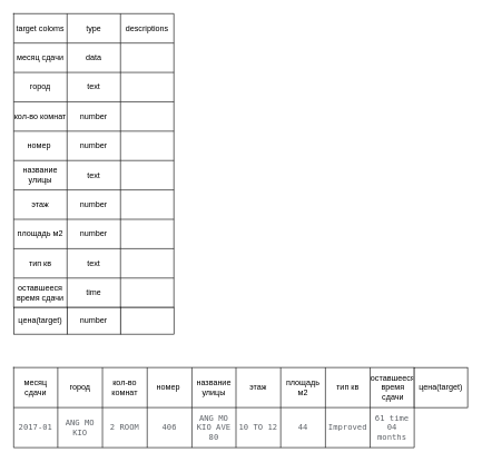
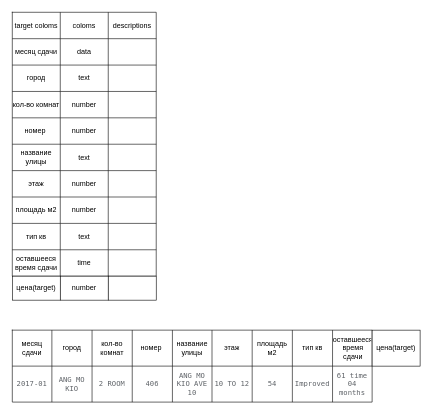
- <mxCell id="5" value="type" style="shape=partialRectangle;html=1;whiteSpace=wrap;connectable=0;overflow=hidden;fillColor=none;top=0;left=0;bottom=0;right=0;pointerEvents=1;" vertex="1" parent="3"><mxGeometry x="80" width="80" height="44" as="geometry"><mxRectangle width="80" height="44" as="alternateBounds" /></mxGeometry></mxCell>
+ <mxCell id="5" value="coloms" style="shape=partialRectangle;html=1;whiteSpace=wrap;connectable=0;overflow=hidden;fillColor=none;top=0;left=0;bottom=0;right=0;pointerEvents=1;" vertex="1" parent="3"><mxGeometry x="80" width="80" height="44" as="geometry"><mxRectangle width="80" height="44" as="alternateBounds" /></mxGeometry></mxCell>
- <mxCell id="59" value="&lt;span style=&quot;color: rgb(95, 99, 104); font-family: &amp;quot;Roboto Mono&amp;quot;, monospace; text-align: left; background-color: rgb(255, 255, 255);&quot;&gt;ANG MO KIO AVE 80&lt;/span&gt;" style="shape=partialRectangle;html=1;whiteSpace=wrap;connectable=0;overflow=hidden;fillColor=none;top=0;left=0;bottom=0;right=0;pointerEvents=1;" vertex="1" parent="54"><mxGeometry x="267" width="66" height="60" as="geometry"><mxRectangle width="66" height="60" as="alternateBounds" /></mxGeometry></mxCell>
+ <mxCell id="59" value="&lt;span style=&quot;color: rgb(95, 99, 104); font-family: &amp;quot;Roboto Mono&amp;quot;, monospace; text-align: left; background-color: rgb(255, 255, 255);&quot;&gt;ANG MO KIO AVE 10&lt;/span&gt;" style="shape=partialRectangle;html=1;whiteSpace=wrap;connectable=0;overflow=hidden;fillColor=none;top=0;left=0;bottom=0;right=0;pointerEvents=1;" vertex="1" parent="54"><mxGeometry x="267" width="66" height="60" as="geometry"><mxRectangle width="66" height="60" as="alternateBounds" /></mxGeometry></mxCell>
- <mxCell id="61" value="&lt;span style=&quot;color: rgb(95, 99, 104); font-family: &amp;quot;Roboto Mono&amp;quot;, monospace; text-align: left; background-color: rgb(255, 255, 255);&quot;&gt;44&lt;/span&gt;" style="shape=partialRectangle;html=1;whiteSpace=wrap;connectable=0;overflow=hidden;fillColor=none;top=0;left=0;bottom=0;right=0;pointerEvents=1;" vertex="1" parent="54"><mxGeometry x="400" width="67" height="60" as="geometry"><mxRectangle width="67" height="60" as="alternateBounds" /></mxGeometry></mxCell>
+ <mxCell id="61" value="&lt;span style=&quot;color: rgb(95, 99, 104); font-family: &amp;quot;Roboto Mono&amp;quot;, monospace; text-align: left; background-color: rgb(255, 255, 255);&quot;&gt;54&lt;/span&gt;" style="shape=partialRectangle;html=1;whiteSpace=wrap;connectable=0;overflow=hidden;fillColor=none;top=0;left=0;bottom=0;right=0;pointerEvents=1;" vertex="1" parent="54"><mxGeometry x="400" width="67" height="60" as="geometry"><mxRectangle width="67" height="60" as="alternateBounds" /></mxGeometry></mxCell>
